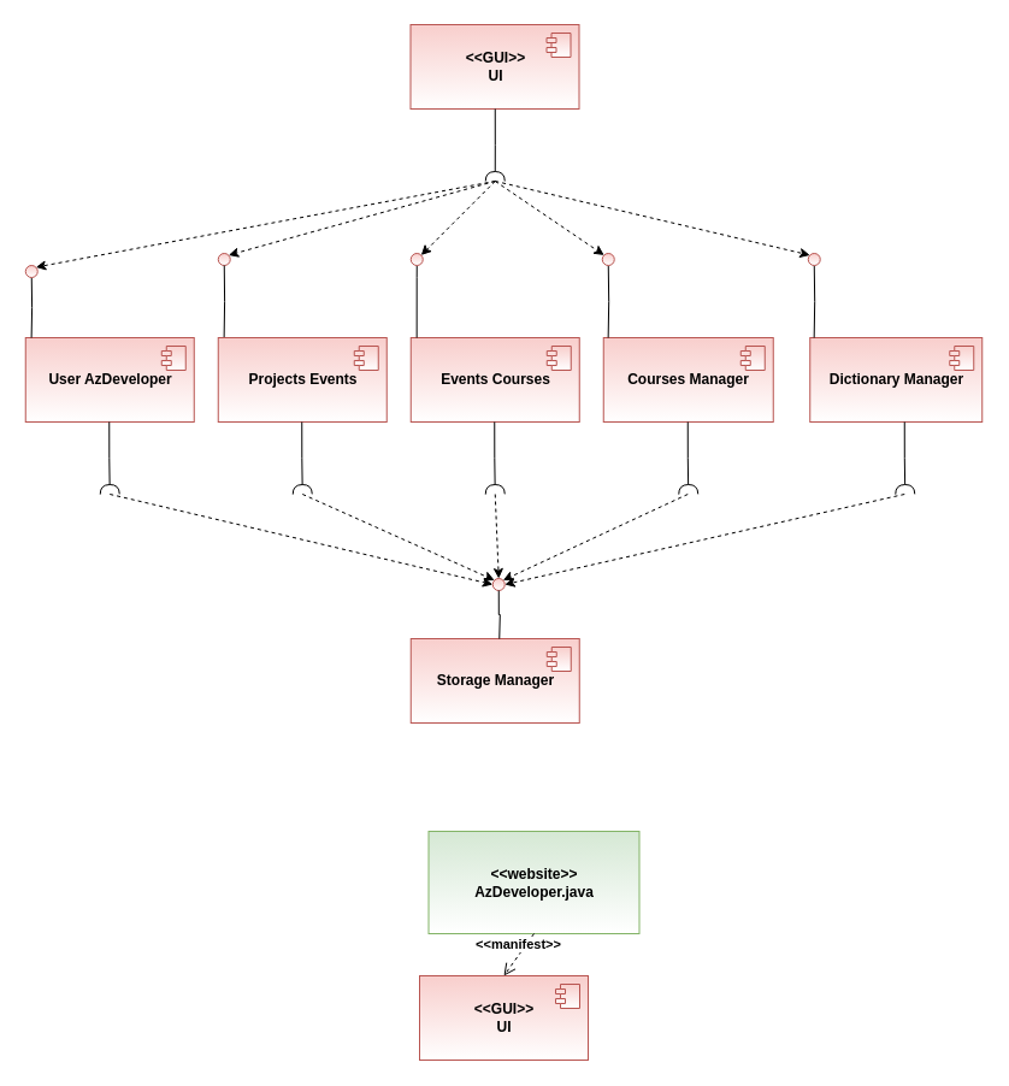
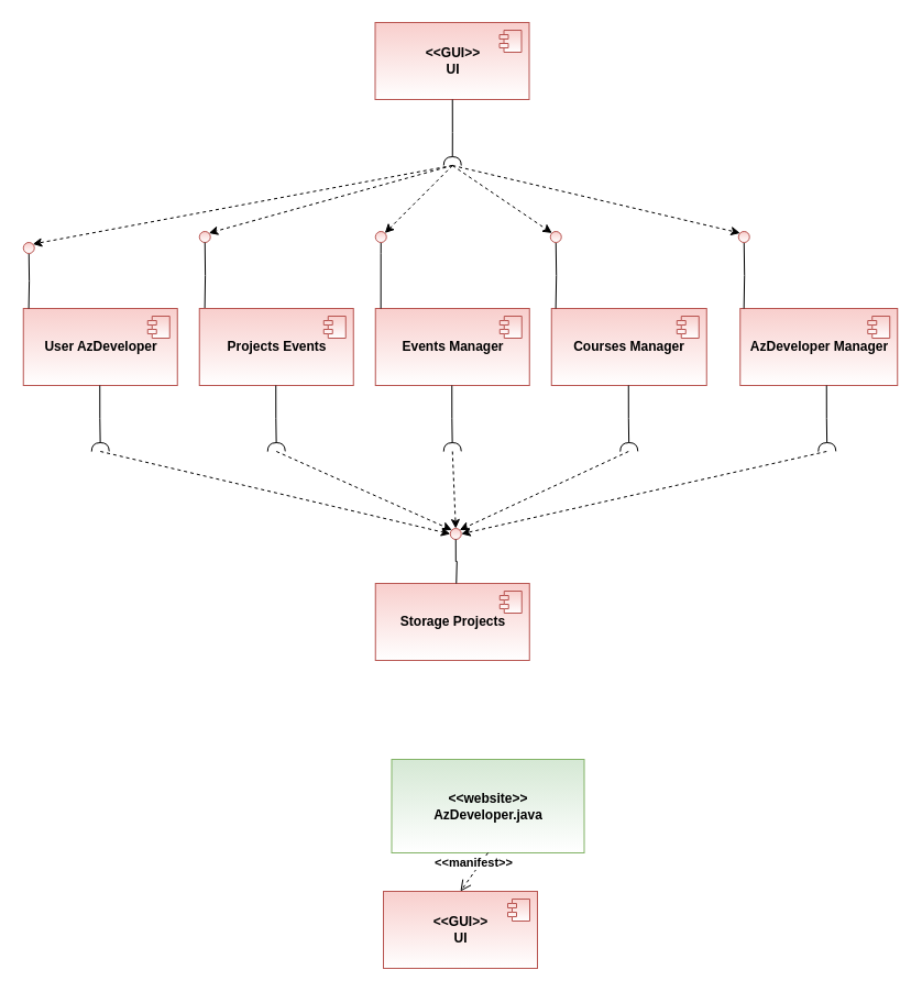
- <mxCell id="12" value="Events Courses" style="html=1;dropTarget=0;strokeWidth=1;fillColor=#f8cecc;strokeColor=#b85450;gradientColor=#ffffff;fontStyle=1" vertex="1" parent="1"><mxGeometry x="340.75" y="280" width="140" height="70" as="geometry" /></mxCell>
+ <mxCell id="12" value="Events Manager" style="html=1;dropTarget=0;strokeWidth=1;fillColor=#f8cecc;strokeColor=#b85450;gradientColor=#ffffff;fontStyle=1" vertex="1" parent="1"><mxGeometry x="340.75" y="280" width="140" height="70" as="geometry" /></mxCell>
- <mxCell id="14" value="Dictionary Manager" style="html=1;dropTarget=0;strokeWidth=1;fillColor=#f8cecc;strokeColor=#b85450;gradientColor=#ffffff;fontStyle=1" vertex="1" parent="1"><mxGeometry x="672.25" y="280" width="143" height="70" as="geometry" /></mxCell>
+ <mxCell id="14" value="AzDeveloper Manager" style="html=1;dropTarget=0;strokeWidth=1;fillColor=#f8cecc;strokeColor=#b85450;gradientColor=#ffffff;fontStyle=1" vertex="1" parent="1"><mxGeometry x="672.25" y="280" width="143" height="70" as="geometry" /></mxCell>
- <mxCell id="8" value="Storage Manager" style="html=1;dropTarget=0;strokeWidth=1;fillColor=#f8cecc;strokeColor=#b85450;gradientColor=#ffffff;fontStyle=1" vertex="1" parent="1"><mxGeometry x="340.75" y="530" width="140" height="70" as="geometry" /></mxCell>
+ <mxCell id="8" value="Storage Projects" style="html=1;dropTarget=0;strokeWidth=1;fillColor=#f8cecc;strokeColor=#b85450;gradientColor=#ffffff;fontStyle=1" vertex="1" parent="1"><mxGeometry x="340.75" y="530" width="140" height="70" as="geometry" /></mxCell>
